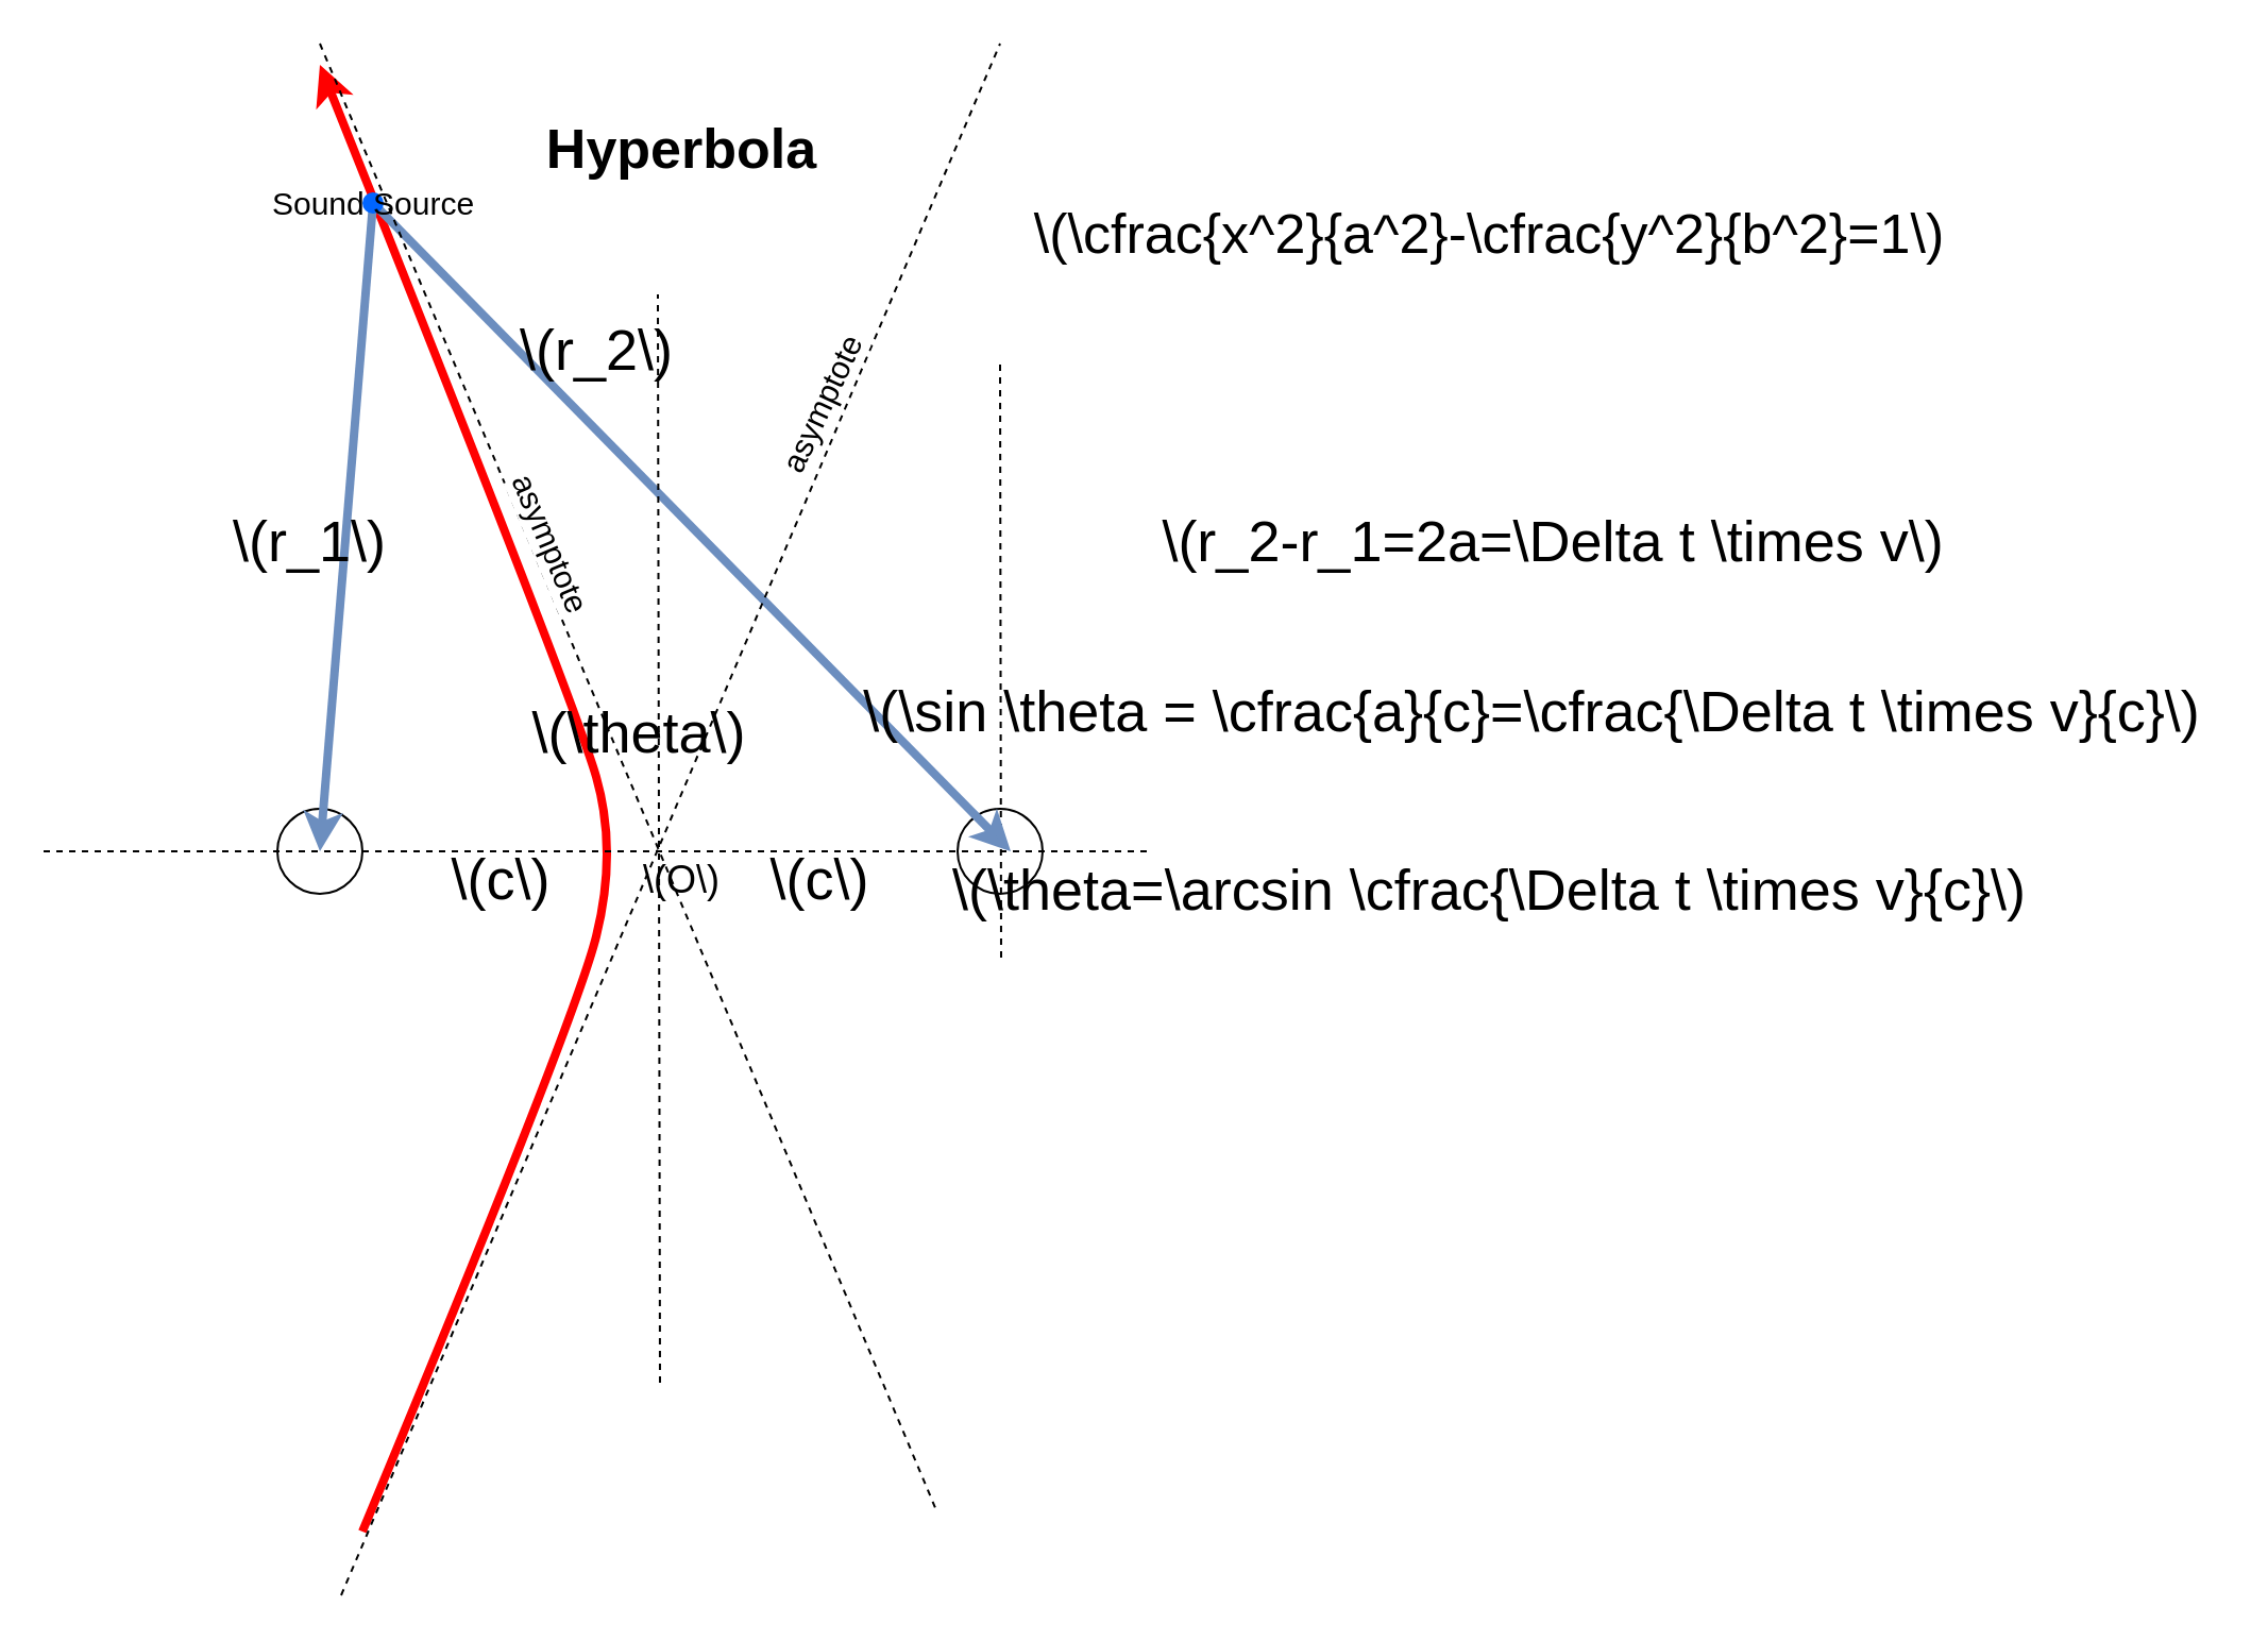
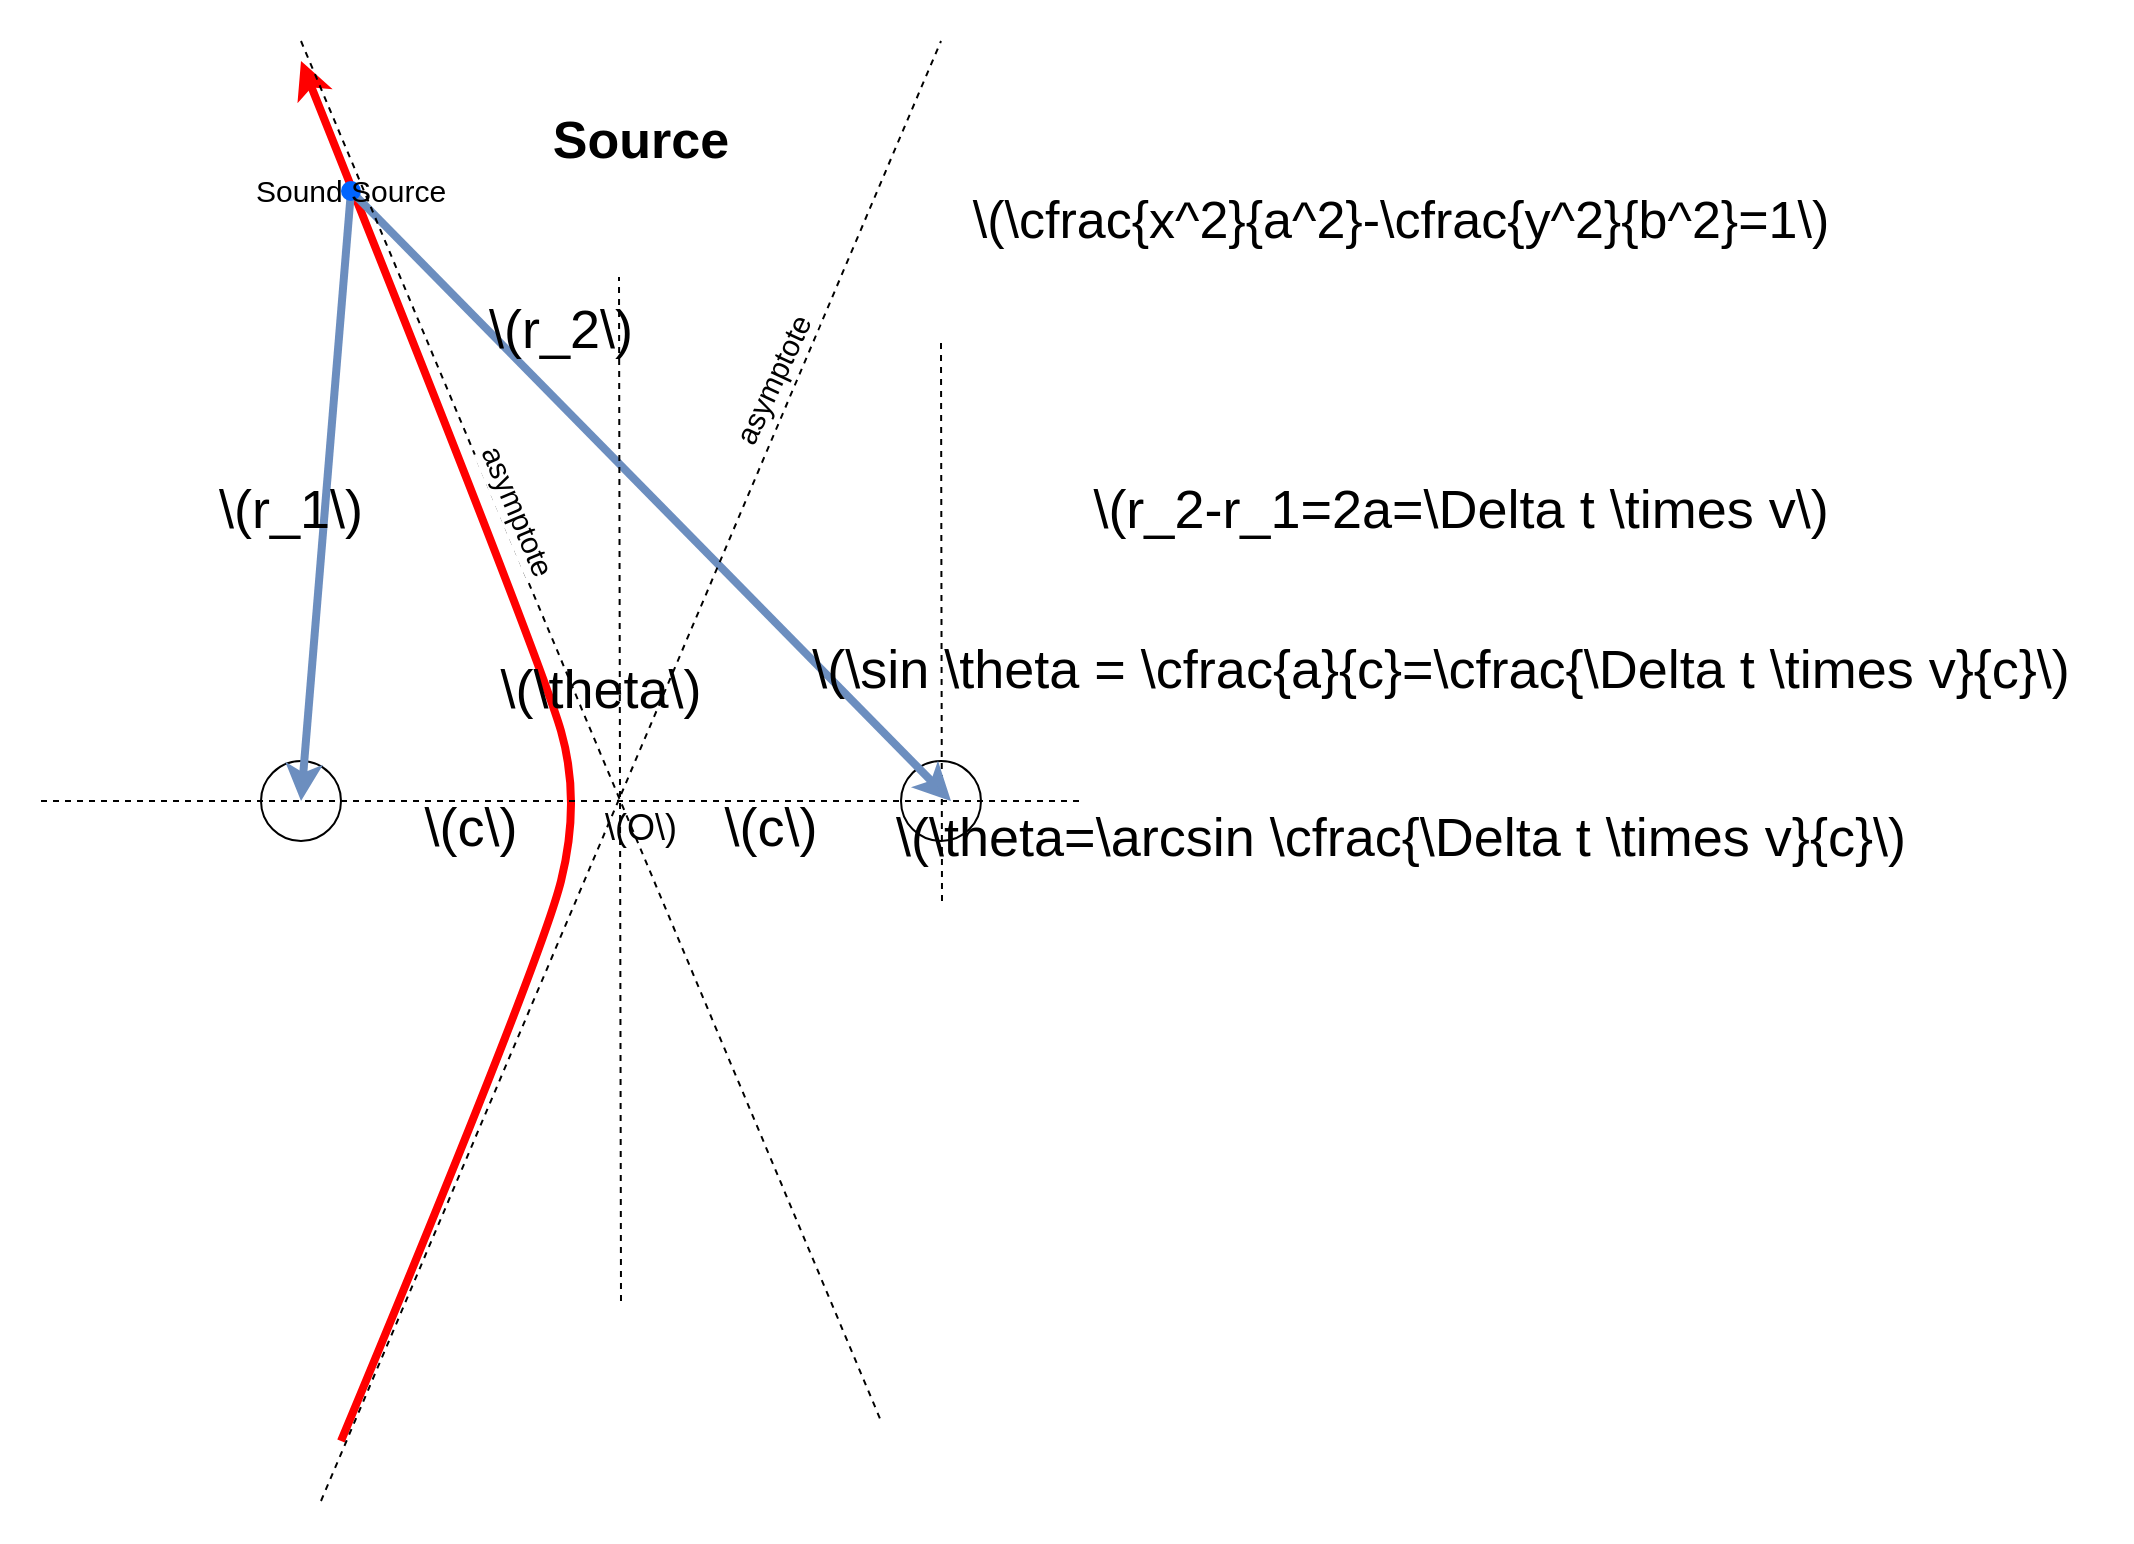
- <mxCell id="17" value="Hyperbola" style="text;html=1;align=center;verticalAlign=middle;resizable=0;points=[];autosize=1;strokeColor=none;fillColor=none;strokeWidth=5;fontSize=26;fontStyle=1" vertex="1" parent="1"><mxGeometry x="245" y="50" width="150" height="40" as="geometry" /></mxCell>
+ <mxCell id="17" value="Source" style="text;html=1;align=center;verticalAlign=middle;resizable=0;points=[];autosize=1;strokeColor=none;fillColor=none;strokeWidth=5;fontSize=26;fontStyle=1" vertex="1" parent="1"><mxGeometry x="245" y="50" width="150" height="40" as="geometry" /></mxCell>
